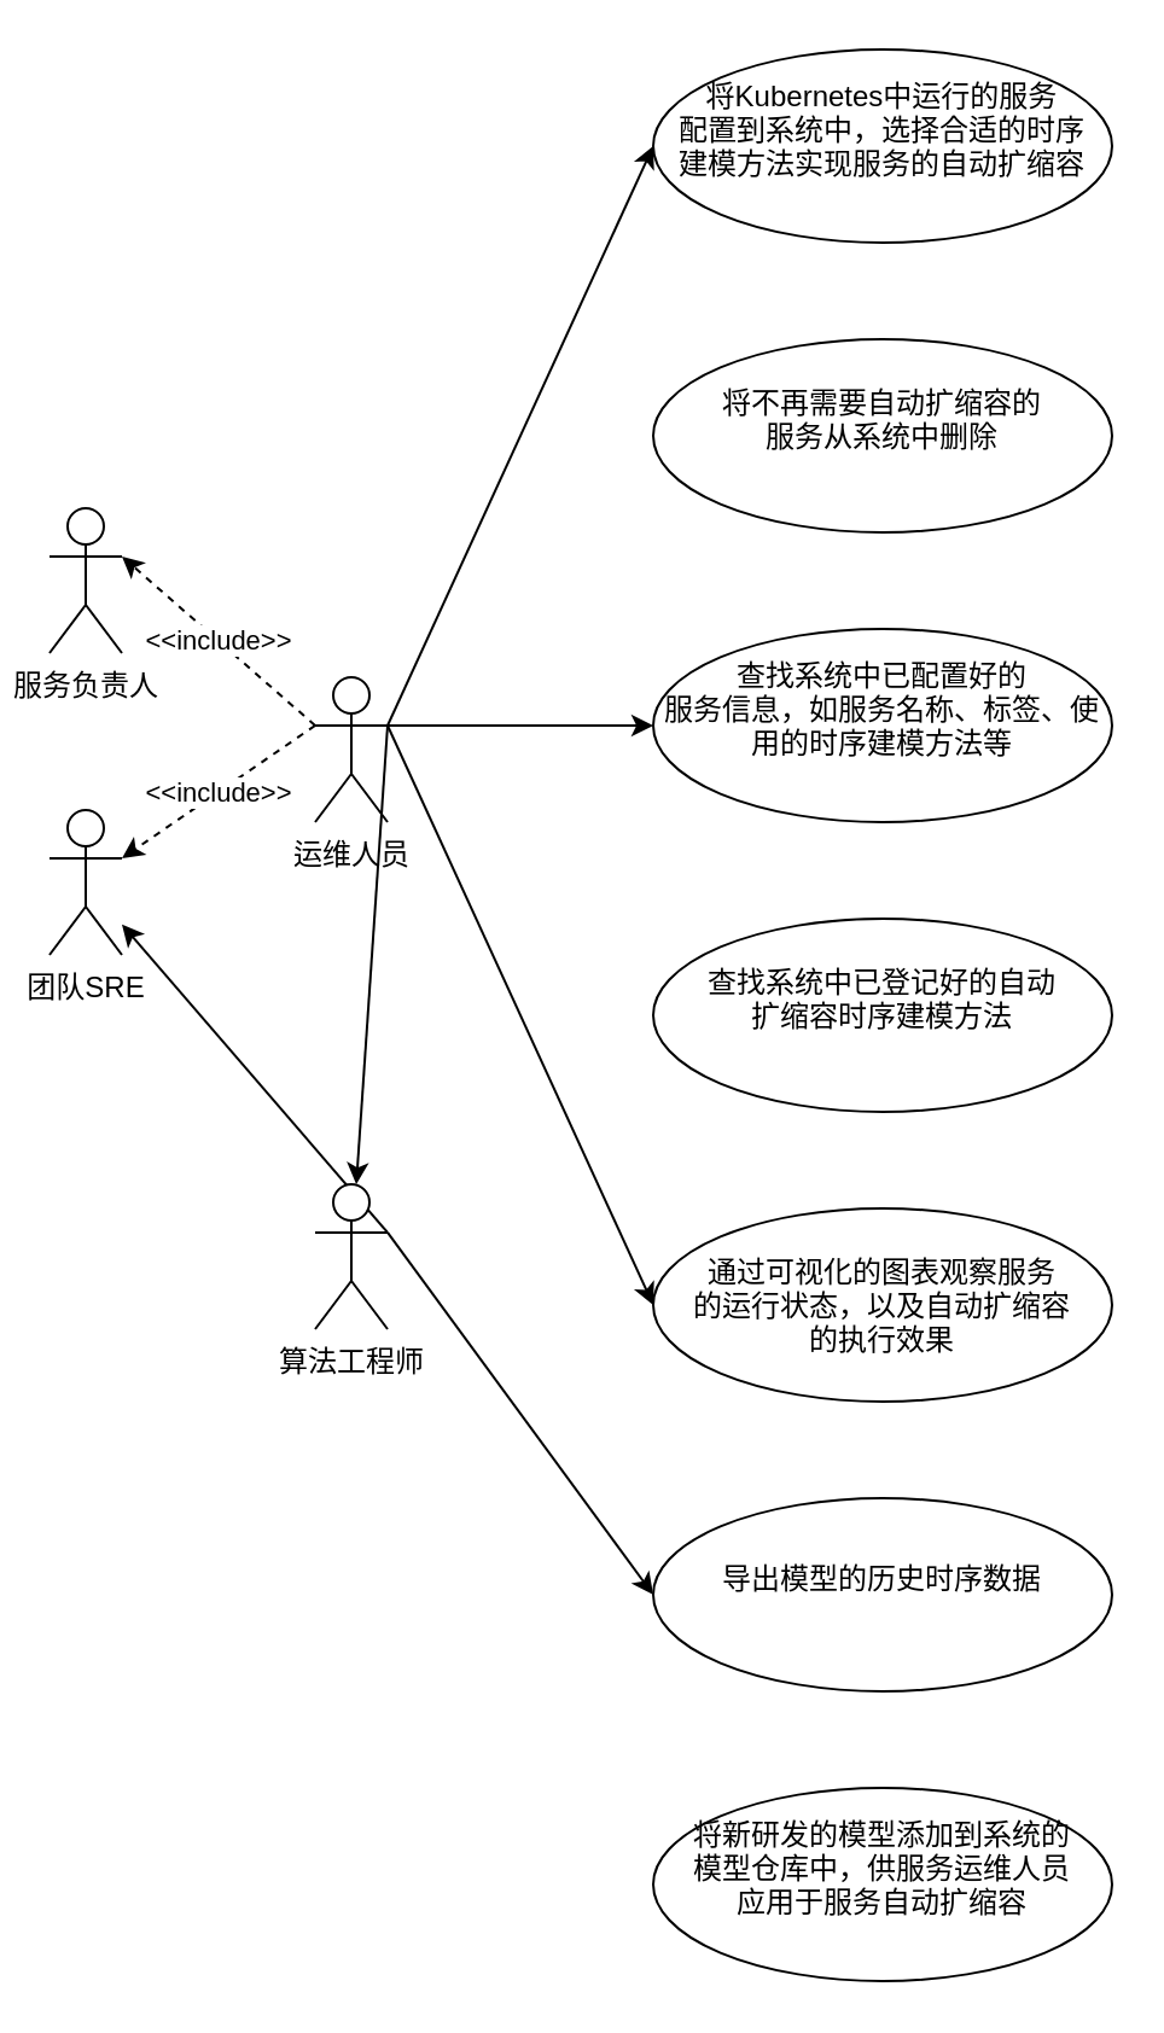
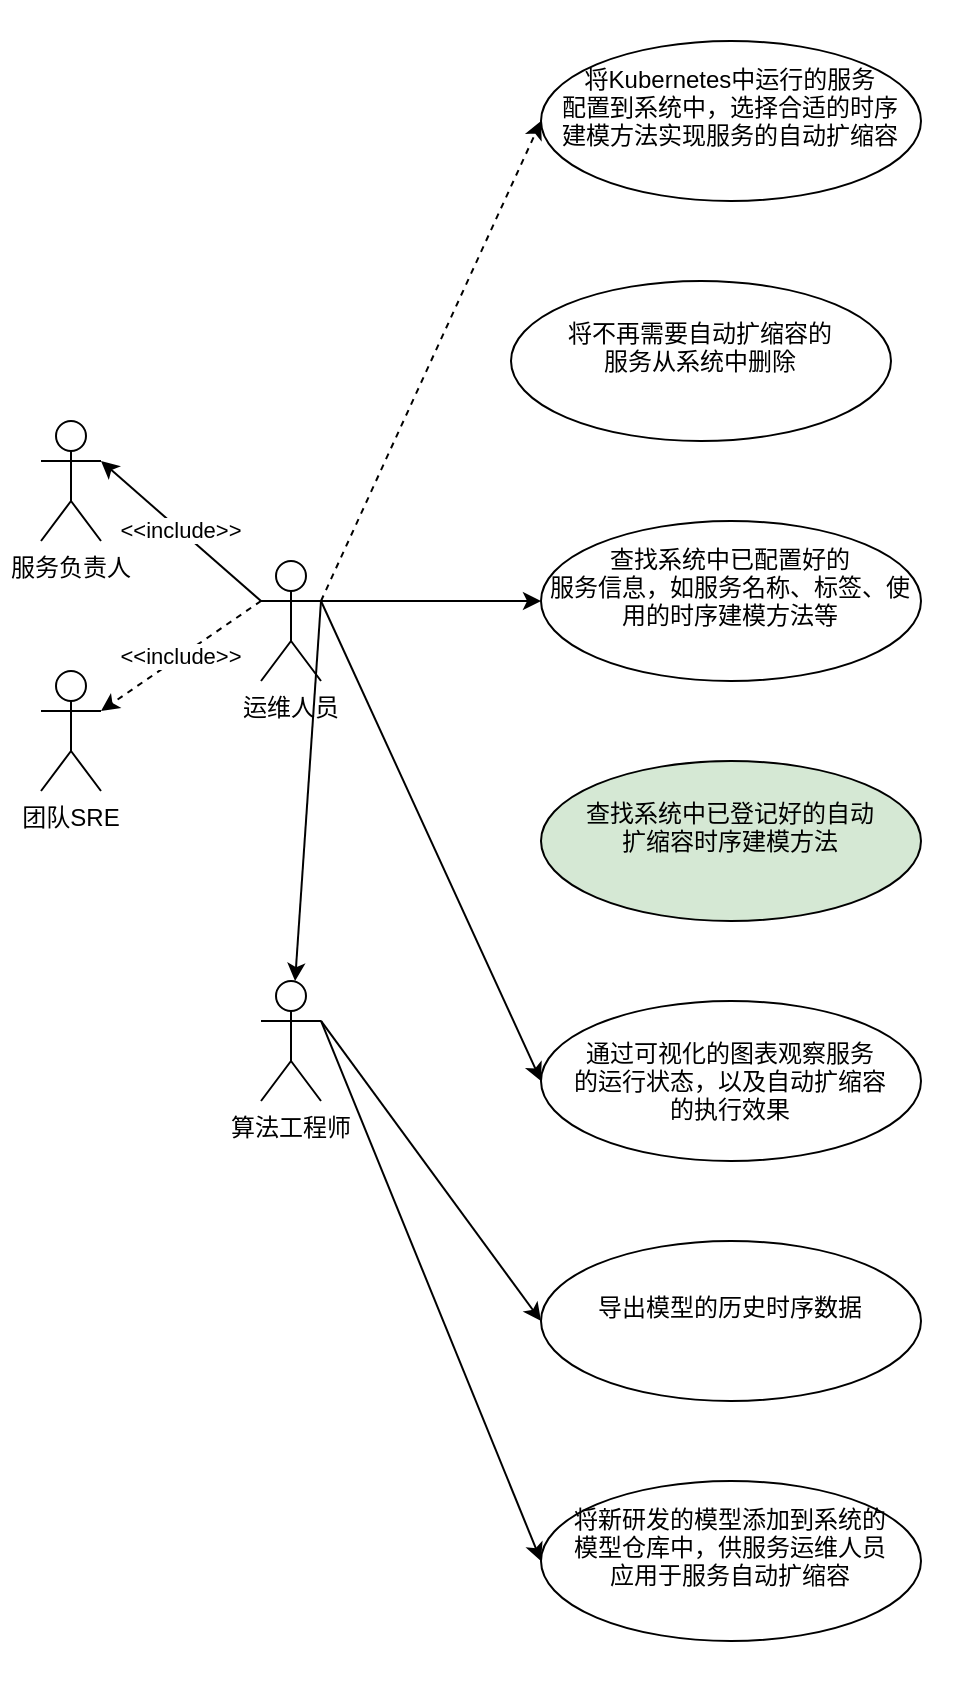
- <mxCell id="18" value="将不再需要自动扩缩容的&#10;服务从系统中删除&#10;" style="ellipse;" vertex="1" parent="1"><mxGeometry x="270" y="140" width="190" height="80" as="geometry" /></mxCell>
+ <mxCell id="18" value="将不再需要自动扩缩容的&#10;服务从系统中删除&#10;" style="ellipse;" vertex="1" parent="1"><mxGeometry x="255" y="140" width="190" height="80" as="geometry" /></mxCell>
- <mxCell id="5" style="edgeStyle=none;html=1;exitX=1;exitY=0.333;exitDx=0;exitDy=0;exitPerimeter=0;entryX=0;entryY=0.5;entryDx=0;entryDy=0;" edge="1" parent="1" source="8" target="13"><mxGeometry relative="1" as="geometry" /></mxCell>
+ <mxCell id="5" style="edgeStyle=none;html=1;exitX=1;exitY=0.333;exitDx=0;exitDy=0;exitPerimeter=0;entryX=0;entryY=0.5;entryDx=0;entryDy=0;dashed=1;" edge="1" parent="1" source="8" target="13"><mxGeometry relative="1" as="geometry" /></mxCell>
- <mxCell id="2" value="&amp;lt;&amp;lt;include&amp;gt;&amp;gt;" style="edgeStyle=none;html=1;exitX=0;exitY=0.333;exitDx=0;exitDy=0;exitPerimeter=0;entryX=1;entryY=0.333;entryDx=0;entryDy=0;entryPerimeter=0;dashed=1;" edge="1" parent="1" source="8" target="9"><mxGeometry relative="1" as="geometry" /></mxCell>
+ <mxCell id="2" value="&amp;lt;&amp;lt;include&amp;gt;&amp;gt;" style="edgeStyle=none;html=1;exitX=0;exitY=0.333;exitDx=0;exitDy=0;exitPerimeter=0;entryX=1;entryY=0.333;entryDx=0;entryDy=0;entryPerimeter=0;dashed=0;" edge="1" parent="1" source="8" target="9"><mxGeometry relative="1" as="geometry" /></mxCell>
- <mxCell id="20" value="查找系统中已登记好的自动&#10;扩缩容时序建模方法&#10;" style="ellipse;" vertex="1" parent="1"><mxGeometry x="270" y="380" width="190" height="80" as="geometry" /></mxCell>
+ <mxCell id="20" value="查找系统中已登记好的自动&#10;扩缩容时序建模方法&#10;" style="ellipse;fillColor=#d5e8d4;" vertex="1" parent="1"><mxGeometry x="270" y="380" width="190" height="80" as="geometry" /></mxCell>
- <mxCell id="10" style="edgeStyle=none;html=1;exitX=1;exitY=0.333;exitDx=0;exitDy=0;exitPerimeter=0;" edge="1" parent="1" source="12" target="14"><mxGeometry relative="1" as="geometry" /></mxCell>
+ <mxCell id="10" style="edgeStyle=none;html=1;exitX=1;exitY=0.333;exitDx=0;exitDy=0;exitPerimeter=0;entryX=0;entryY=0.5;entryDx=0;entryDy=0;" edge="1" parent="1" source="12" target="15"><mxGeometry relative="1" as="geometry" /></mxCell>
